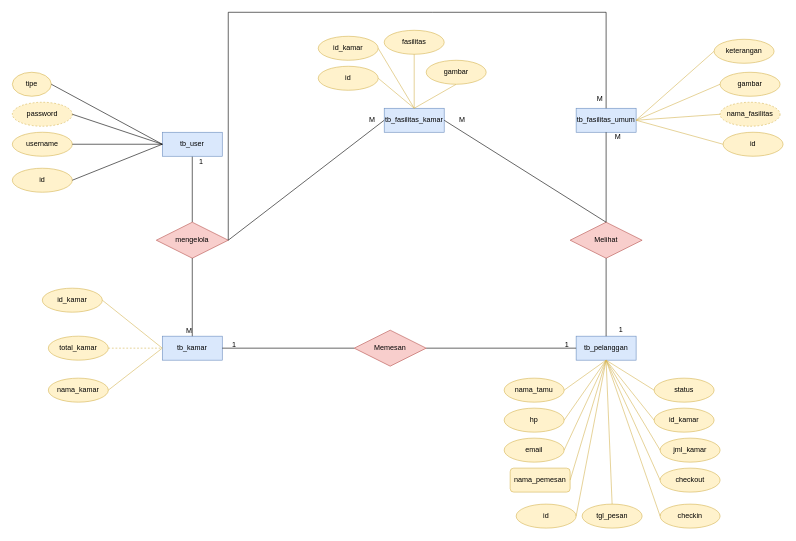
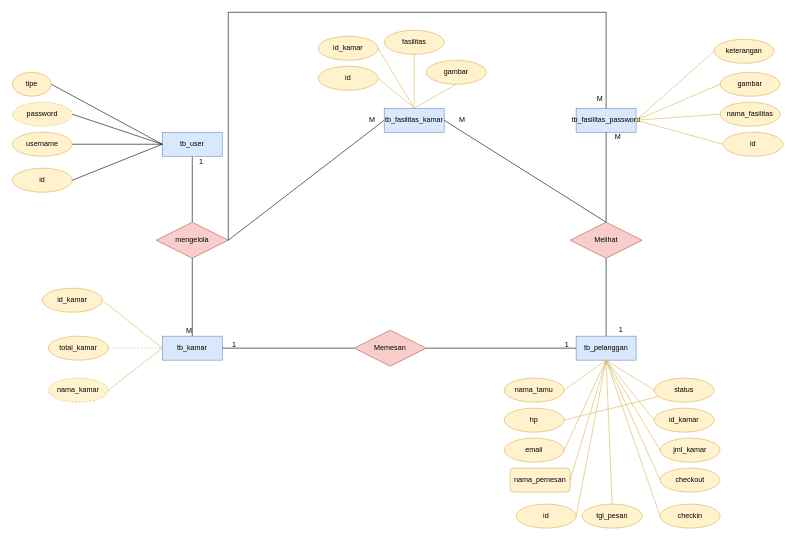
- <mxCell id="49" value="nama_fasilitas" style="ellipse;whiteSpace=wrap;html=1;align=center;fillColor=#fff2cc;strokeColor=#d6b656;dashed=1;" parent="1" vertex="1"><mxGeometry x="1200" y="170" width="100" height="40" as="geometry" /></mxCell>
+ <mxCell id="49" value="nama_fasilitas" style="ellipse;whiteSpace=wrap;html=1;align=center;fillColor=#fff2cc;strokeColor=#d6b656;" parent="1" vertex="1"><mxGeometry x="1200" y="170" width="100" height="40" as="geometry" /></mxCell>
- <mxCell id="47" value="tb_fasilitas_umum" style="whiteSpace=wrap;html=1;align=center;fillColor=#dae8fc;strokeColor=#6c8ebf;" parent="1" vertex="1"><mxGeometry x="960" y="180" width="100" height="40" as="geometry" /></mxCell>
+ <mxCell id="47" value="tb_fasilitas_password" style="whiteSpace=wrap;html=1;align=center;fillColor=#dae8fc;strokeColor=#6c8ebf;" parent="1" vertex="1"><mxGeometry x="960" y="180" width="100" height="40" as="geometry" /></mxCell>
- <mxCell id="42" value="nama_kamar" style="ellipse;whiteSpace=wrap;html=1;align=center;fillColor=#fff2cc;strokeColor=#d6b656;" parent="1" vertex="1"><mxGeometry x="80" y="630" width="100" height="40" as="geometry" /></mxCell>
+ <mxCell id="42" value="nama_kamar" style="ellipse;whiteSpace=wrap;html=1;align=center;fillColor=#fff2cc;strokeColor=#d6b656;dashed=1;" parent="1" vertex="1"><mxGeometry x="80" y="630" width="100" height="40" as="geometry" /></mxCell>
- <mxCell id="13" value="" style="endArrow=none;html=1;rounded=0;entryX=0.5;entryY=1;entryDx=0;entryDy=0;exitX=1;exitY=0.5;exitDx=0;exitDy=0;fillColor=#fff2cc;strokeColor=#d6b656;" parent="1" source="3" target="2" edge="1"><mxGeometry relative="1" as="geometry"><mxPoint x="360" y="920" as="sourcePoint" /><mxPoint x="520" y="920" as="targetPoint" /></mxGeometry></mxCell>
+ <mxCell id="13" value="" style="endArrow=none;html=1;rounded=0;exitX=1;exitY=0.5;exitDx=0;exitDy=0;fillColor=#fff2cc;strokeColor=#d6b656;" parent="1" source="3" target="21" edge="1"><mxGeometry relative="1" as="geometry"><mxPoint x="360" y="920" as="sourcePoint" /><mxPoint x="520" y="920" as="targetPoint" /></mxGeometry></mxCell>
